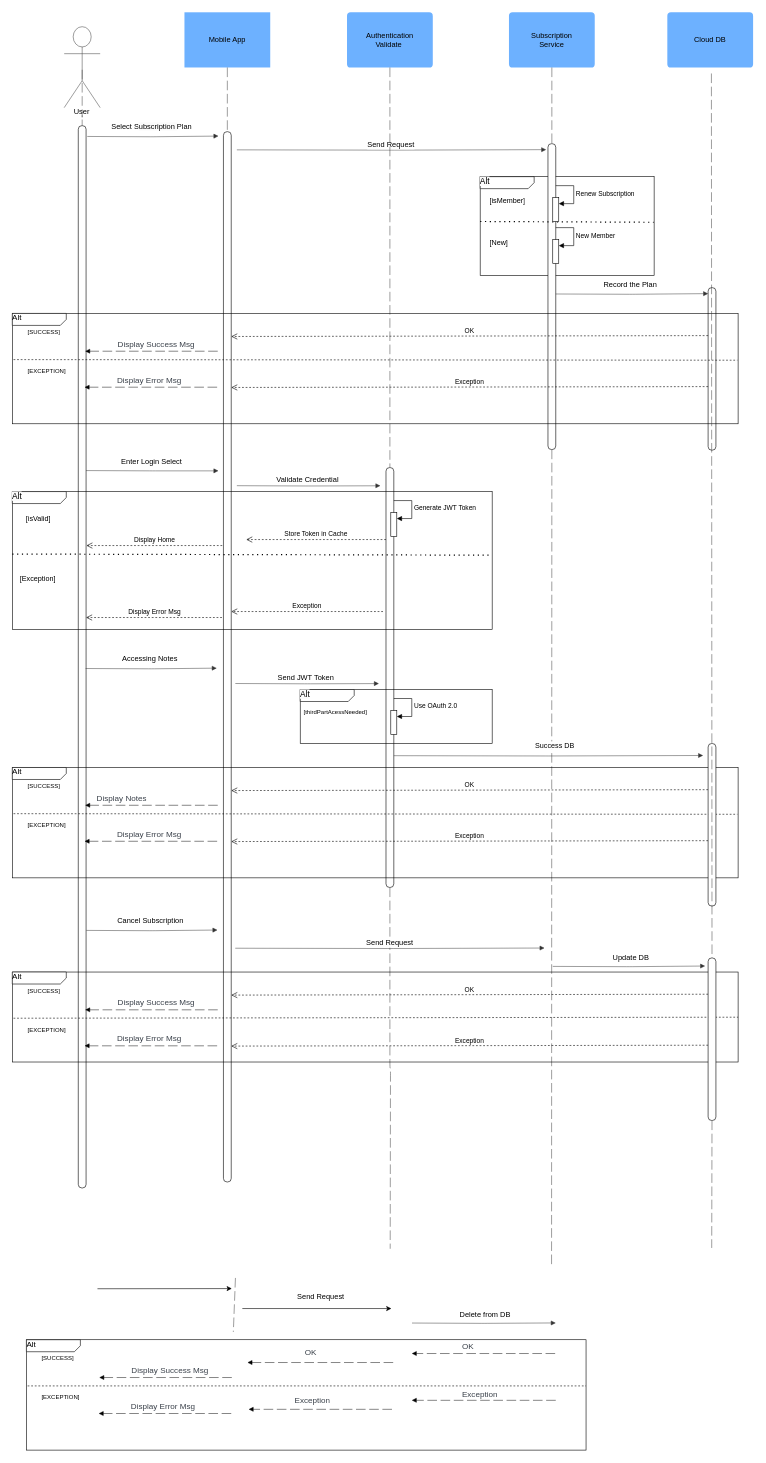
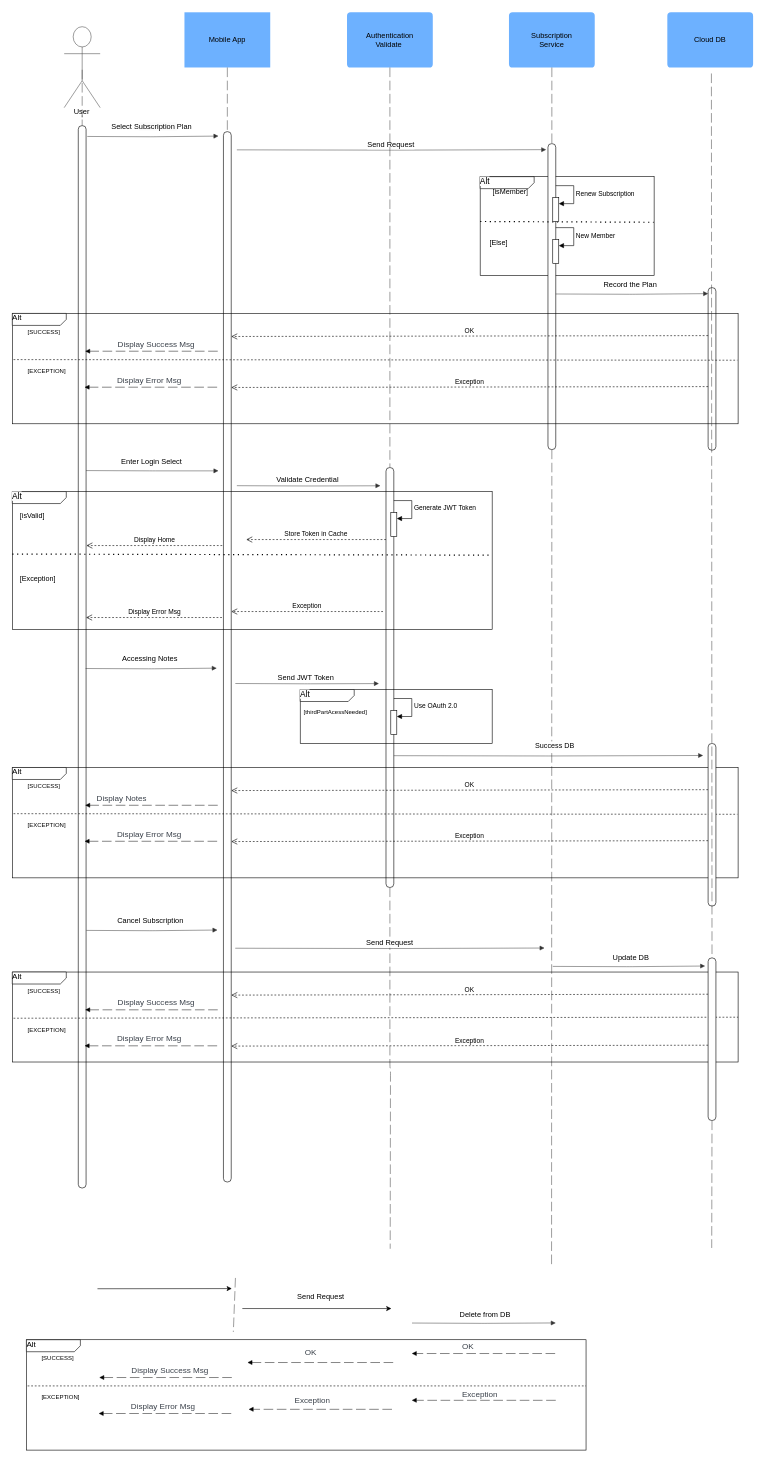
- <mxCell id="49" value="[isMember]" style="text;strokeColor=none;fillColor=none;align=left;verticalAlign=middle;spacingLeft=4;spacingRight=4;overflow=hidden;points=[[0,0.5],[1,0.5]];portConstraint=eastwest;rotatable=0;whiteSpace=wrap;html=1;" vertex="1" parent="1"><mxGeometry x="810" y="319" width="80" height="30" as="geometry" /></mxCell>
+ <mxCell id="49" value="[isMember]" style="text;strokeColor=none;fillColor=none;align=left;verticalAlign=middle;spacingLeft=4;spacingRight=4;overflow=hidden;points=[[0,0.5],[1,0.5]];portConstraint=eastwest;rotatable=0;whiteSpace=wrap;html=1;" vertex="1" parent="1"><mxGeometry x="815" y="304" width="80" height="30" as="geometry" /></mxCell>
- <mxCell id="52" value="[New]" style="text;strokeColor=none;fillColor=none;align=left;verticalAlign=middle;spacingLeft=4;spacingRight=4;overflow=hidden;points=[[0,0.5],[1,0.5]];portConstraint=eastwest;rotatable=0;whiteSpace=wrap;html=1;" vertex="1" parent="1"><mxGeometry x="810" y="389" width="80" height="30" as="geometry" /></mxCell>
+ <mxCell id="52" value="[Else]" style="text;strokeColor=none;fillColor=none;align=left;verticalAlign=middle;spacingLeft=4;spacingRight=4;overflow=hidden;points=[[0,0.5],[1,0.5]];portConstraint=eastwest;rotatable=0;whiteSpace=wrap;html=1;" vertex="1" parent="1"><mxGeometry x="810" y="389" width="80" height="30" as="geometry" /></mxCell>
- <mxCell id="59" value="[isValid]" style="text;strokeColor=none;fillColor=none;align=left;verticalAlign=middle;spacingLeft=4;spacingRight=4;overflow=hidden;points=[[0,0.5],[1,0.5]];portConstraint=eastwest;rotatable=0;whiteSpace=wrap;html=1;" vertex="1" parent="1"><mxGeometry x="36.5" y="849" width="80" height="30" as="geometry" /></mxCell>
+ <mxCell id="59" value="[isValid]" style="text;strokeColor=none;fillColor=none;align=left;verticalAlign=middle;spacingLeft=4;spacingRight=4;overflow=hidden;points=[[0,0.5],[1,0.5]];portConstraint=eastwest;rotatable=0;whiteSpace=wrap;html=1;" vertex="1" parent="1"><mxGeometry x="26.5" y="844" width="80" height="30" as="geometry" /></mxCell>
